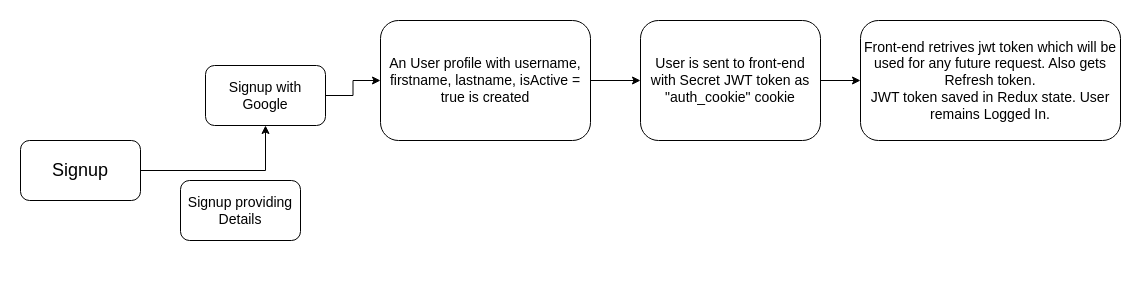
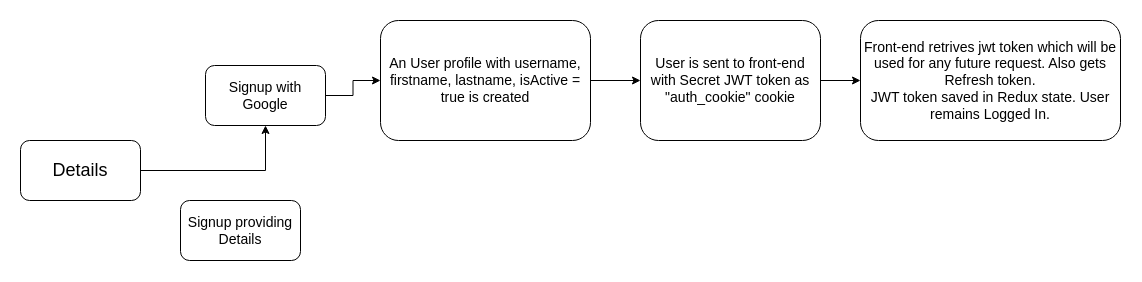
- <mxCell id="2" value="&lt;font style=&quot;font-size: 18px;&quot;&gt;Signup&lt;/font&gt;" style="rounded=1;whiteSpace=wrap;html=1;" vertex="1" parent="1"><mxGeometry y="140" width="120" height="60" as="geometry" x="20" /></mxCell>
+ <mxCell id="2" value="&lt;font style=&quot;font-size: 18px;&quot;&gt;Details&lt;/font&gt;" style="rounded=1;whiteSpace=wrap;html=1;" vertex="1" parent="1"><mxGeometry y="140" width="120" height="60" as="geometry" x="20" /></mxCell>
- <mxCell id="6" value="&lt;font style=&quot;font-size: 14px;&quot;&gt;Signup providing Details&lt;/font&gt;" style="rounded=1;whiteSpace=wrap;html=1;" vertex="1" parent="1"><mxGeometry x="180" y="180" width="120" height="60" as="geometry" /></mxCell>
+ <mxCell id="6" value="&lt;font style=&quot;font-size: 14px;&quot;&gt;Signup providing Details&lt;/font&gt;" style="rounded=1;whiteSpace=wrap;html=1;" vertex="1" parent="1"><mxGeometry x="180" y="200" width="120" height="60" as="geometry" /></mxCell>
